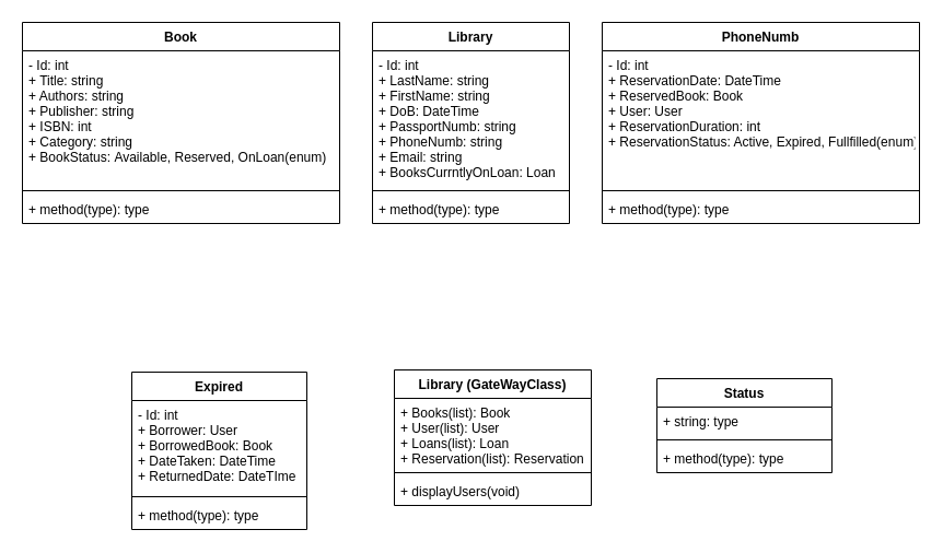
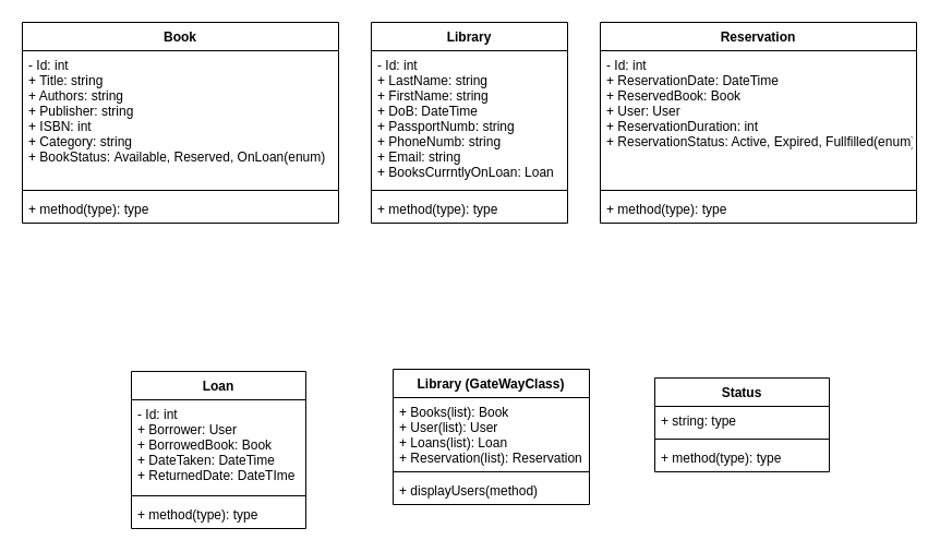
- <mxCell id="10" value="PhoneNumb" style="swimlane;fontStyle=1;align=center;verticalAlign=top;childLayout=stackLayout;horizontal=1;startSize=26;horizontalStack=0;resizeParent=1;resizeParentMax=0;resizeLast=0;collapsible=1;marginBottom=0;fontColor=default;fillColor=default;strokeColor=default;" parent="1" vertex="1"><mxGeometry x="550" y="20" width="290" height="184" as="geometry" /></mxCell>
+ <mxCell id="10" value="Reservation" style="swimlane;fontStyle=1;align=center;verticalAlign=top;childLayout=stackLayout;horizontal=1;startSize=26;horizontalStack=0;resizeParent=1;resizeParentMax=0;resizeLast=0;collapsible=1;marginBottom=0;fontColor=default;fillColor=default;strokeColor=default;" parent="1" vertex="1"><mxGeometry x="550" y="20" width="290" height="184" as="geometry" /></mxCell>
- <mxCell id="14" value="Expired" style="swimlane;fontStyle=1;align=center;verticalAlign=top;childLayout=stackLayout;horizontal=1;startSize=26;horizontalStack=0;resizeParent=1;resizeParentMax=0;resizeLast=0;collapsible=1;marginBottom=0;fontColor=default;strokeColor=default;fillColor=default;" parent="1" vertex="1"><mxGeometry x="120" y="340" width="160" height="144" as="geometry" /></mxCell>
+ <mxCell id="14" value="Loan" style="swimlane;fontStyle=1;align=center;verticalAlign=top;childLayout=stackLayout;horizontal=1;startSize=26;horizontalStack=0;resizeParent=1;resizeParentMax=0;resizeLast=0;collapsible=1;marginBottom=0;fontColor=default;strokeColor=default;fillColor=default;" parent="1" vertex="1"><mxGeometry x="120" y="340" width="160" height="144" as="geometry" /></mxCell>
- <mxCell id="21" value="+ displayUsers(void)" style="text;strokeColor=none;fillColor=none;align=left;verticalAlign=top;spacingLeft=4;spacingRight=4;overflow=hidden;rotatable=0;points=[[0,0.5],[1,0.5]];portConstraint=eastwest;fontColor=default;" parent="18" vertex="1"><mxGeometry y="98" width="180" height="26" as="geometry" /></mxCell>
+ <mxCell id="21" value="+ displayUsers(method)" style="text;strokeColor=none;fillColor=none;align=left;verticalAlign=top;spacingLeft=4;spacingRight=4;overflow=hidden;rotatable=0;points=[[0,0.5],[1,0.5]];portConstraint=eastwest;fontColor=default;" parent="18" vertex="1"><mxGeometry y="98" width="180" height="26" as="geometry" /></mxCell>
